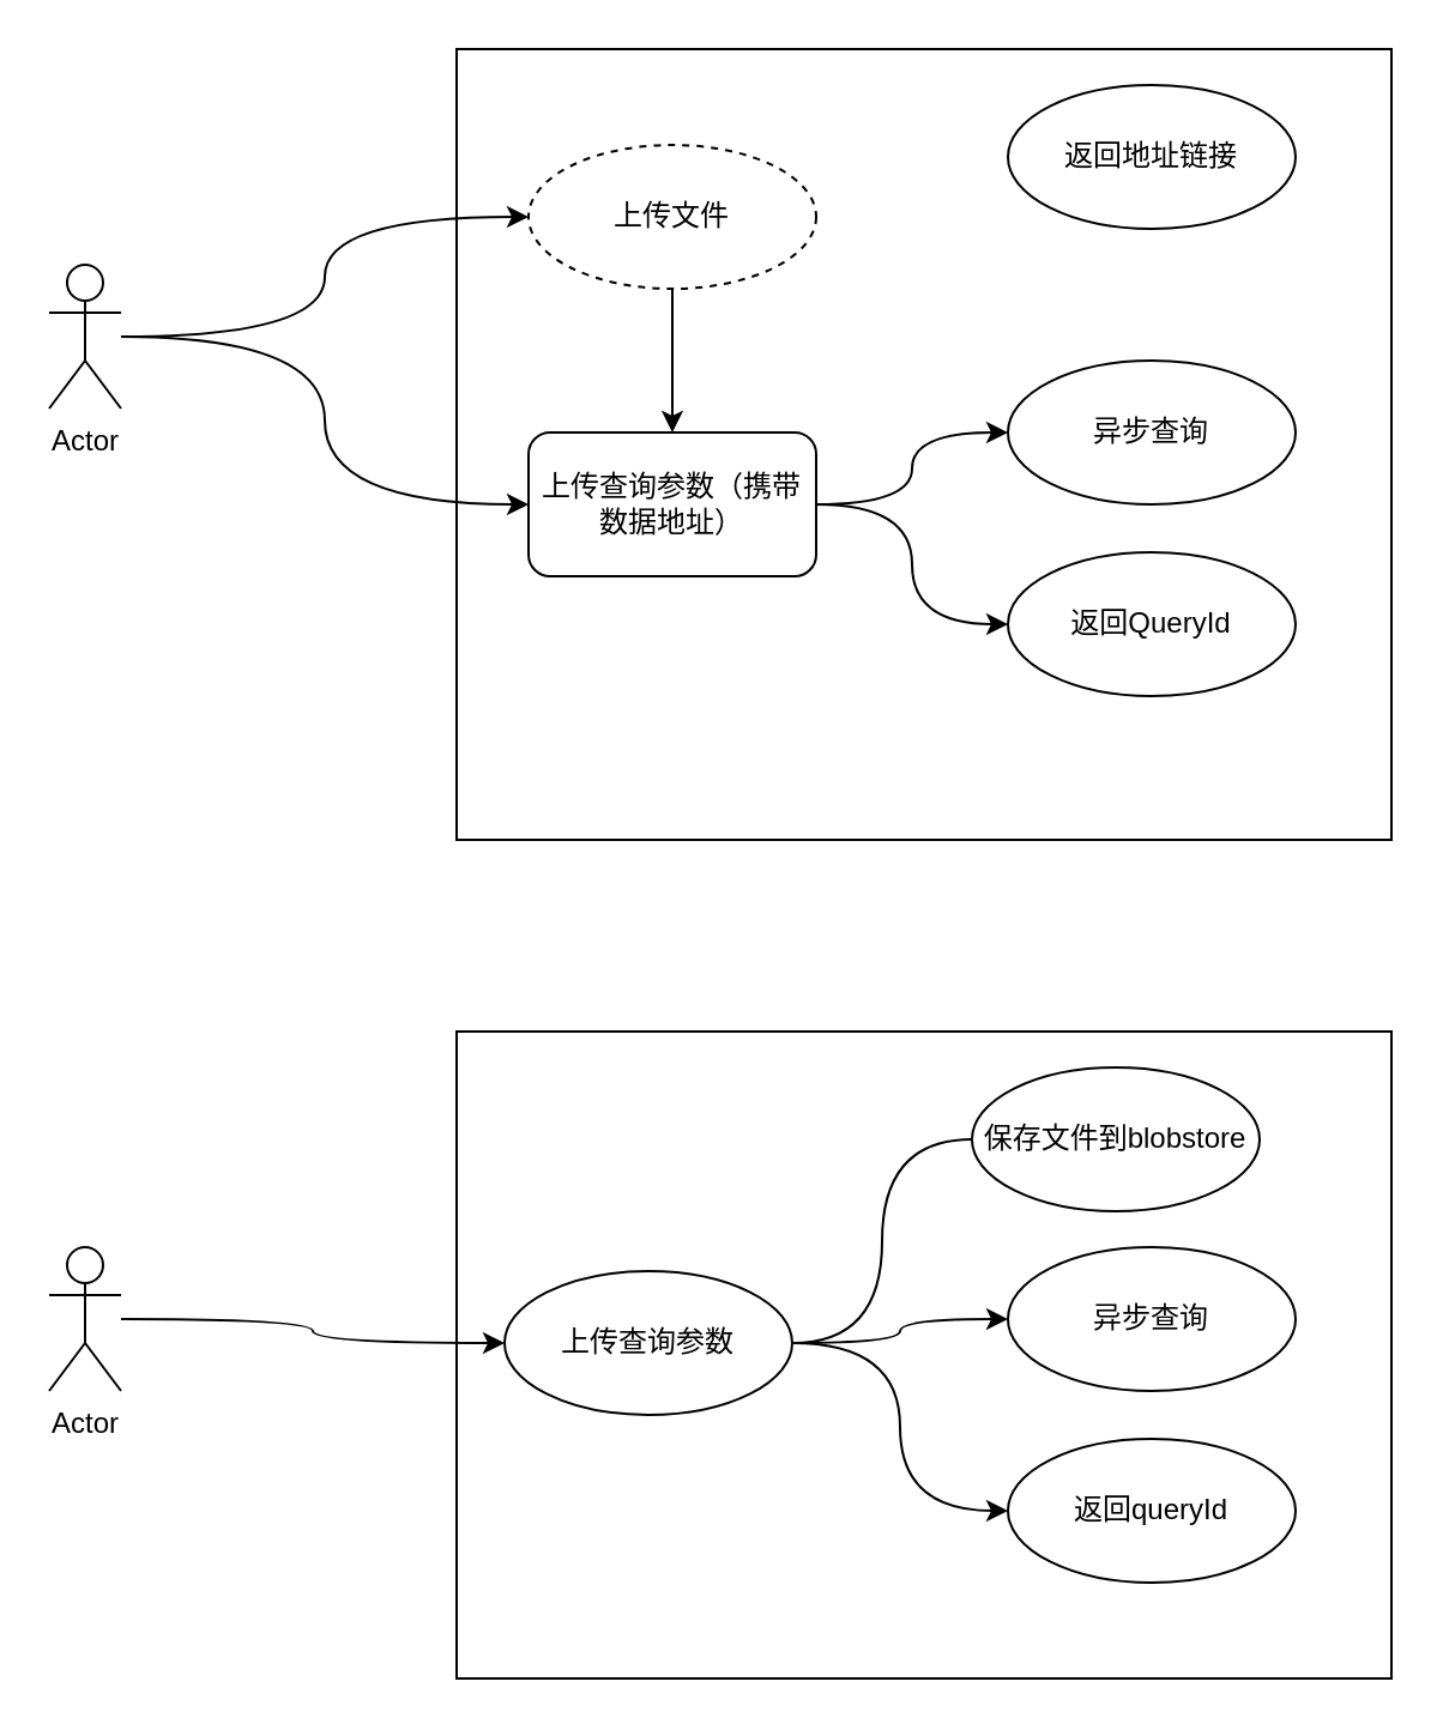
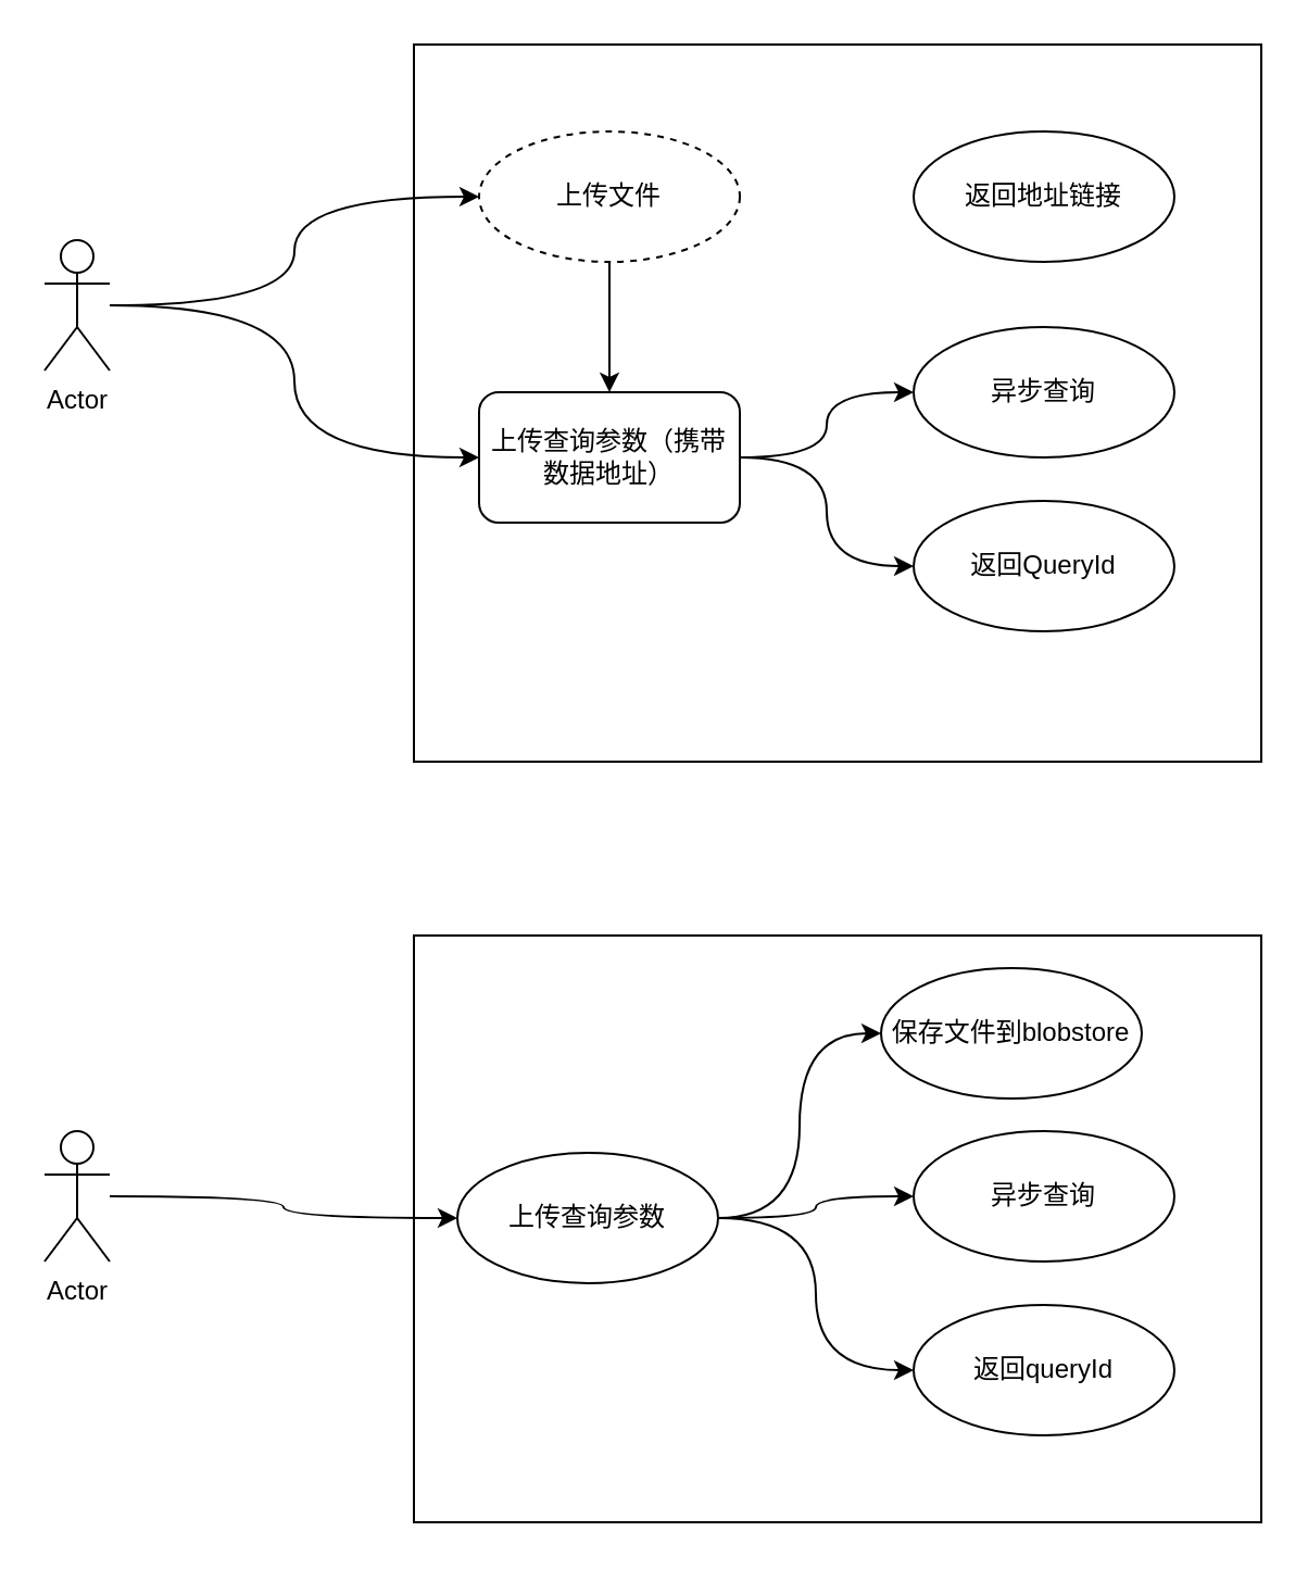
- <mxCell id="7" value="返回地址链接" style="ellipse;whiteSpace=wrap;html=1;" vertex="1" parent="1"><mxGeometry x="420" y="35" width="120" height="60" as="geometry" /></mxCell>
+ <mxCell id="7" value="返回地址链接" style="ellipse;whiteSpace=wrap;html=1;" vertex="1" parent="1"><mxGeometry x="420" y="60" width="120" height="60" as="geometry" /></mxCell>
- <mxCell id="15" style="edgeStyle=orthogonalEdgeStyle;curved=1;rounded=0;orthogonalLoop=1;jettySize=auto;html=1;entryX=0;entryY=0.5;entryDx=0;entryDy=0;endArrow=none;" edge="1" parent="1" source="17" target="20"><mxGeometry relative="1" as="geometry" /></mxCell>
+ <mxCell id="15" style="edgeStyle=orthogonalEdgeStyle;curved=1;rounded=0;orthogonalLoop=1;jettySize=auto;html=1;entryX=0;entryY=0.5;entryDx=0;entryDy=0;" edge="1" parent="1" source="17" target="20"><mxGeometry relative="1" as="geometry" /></mxCell>
